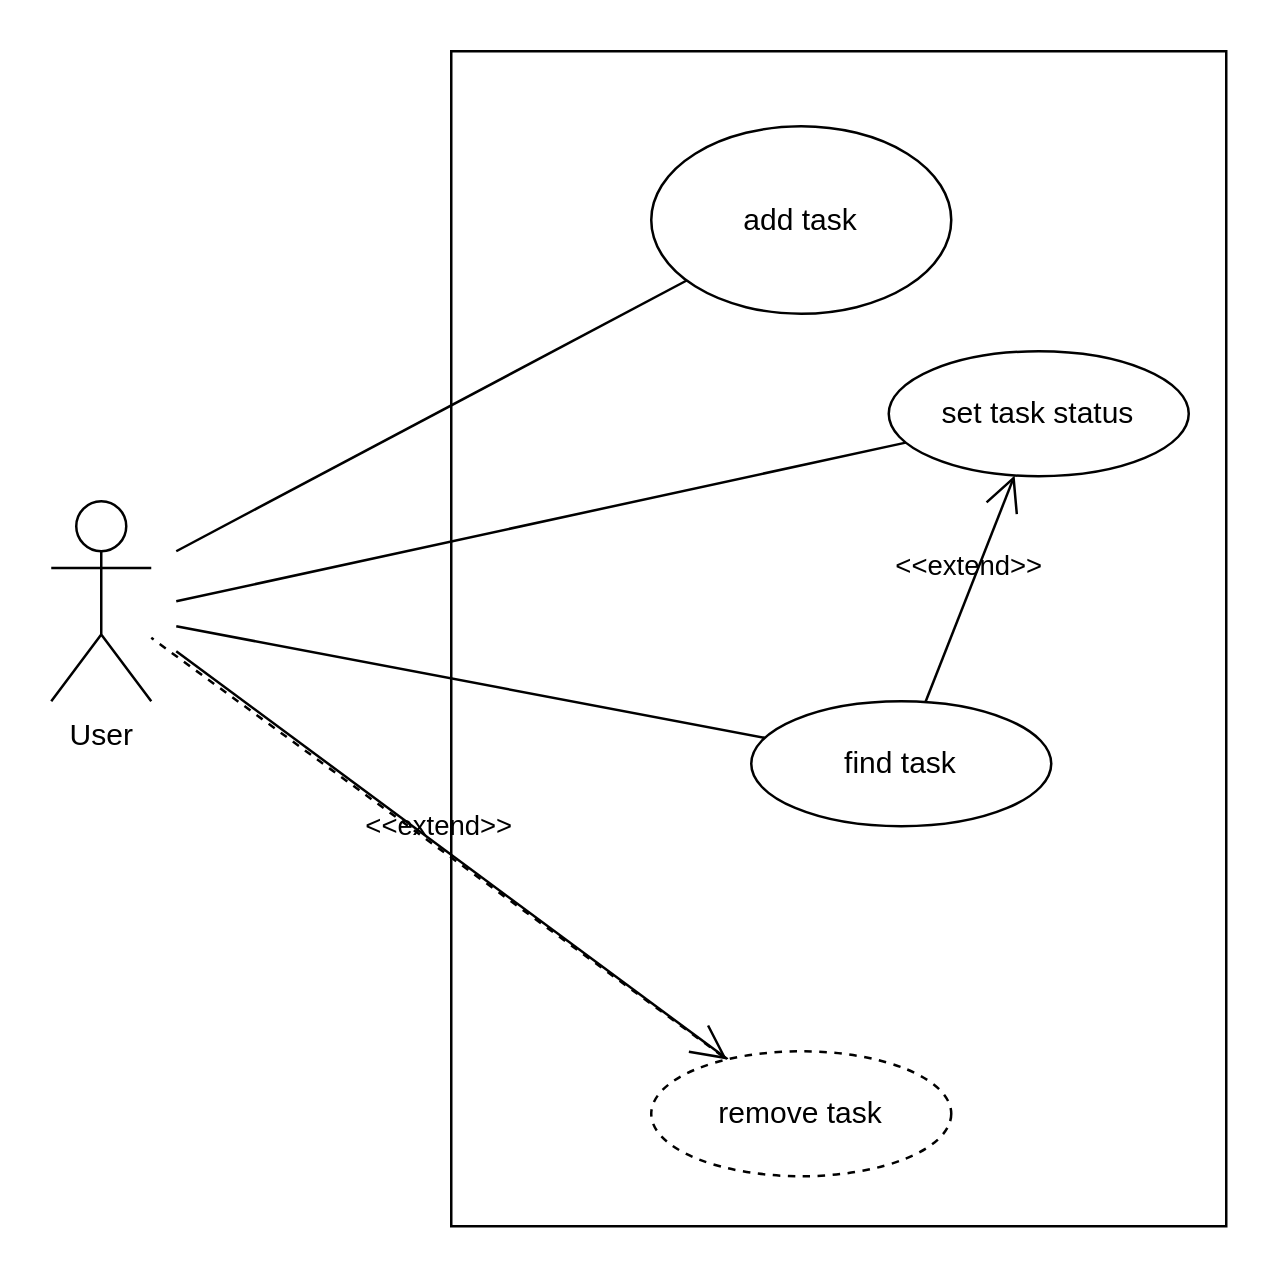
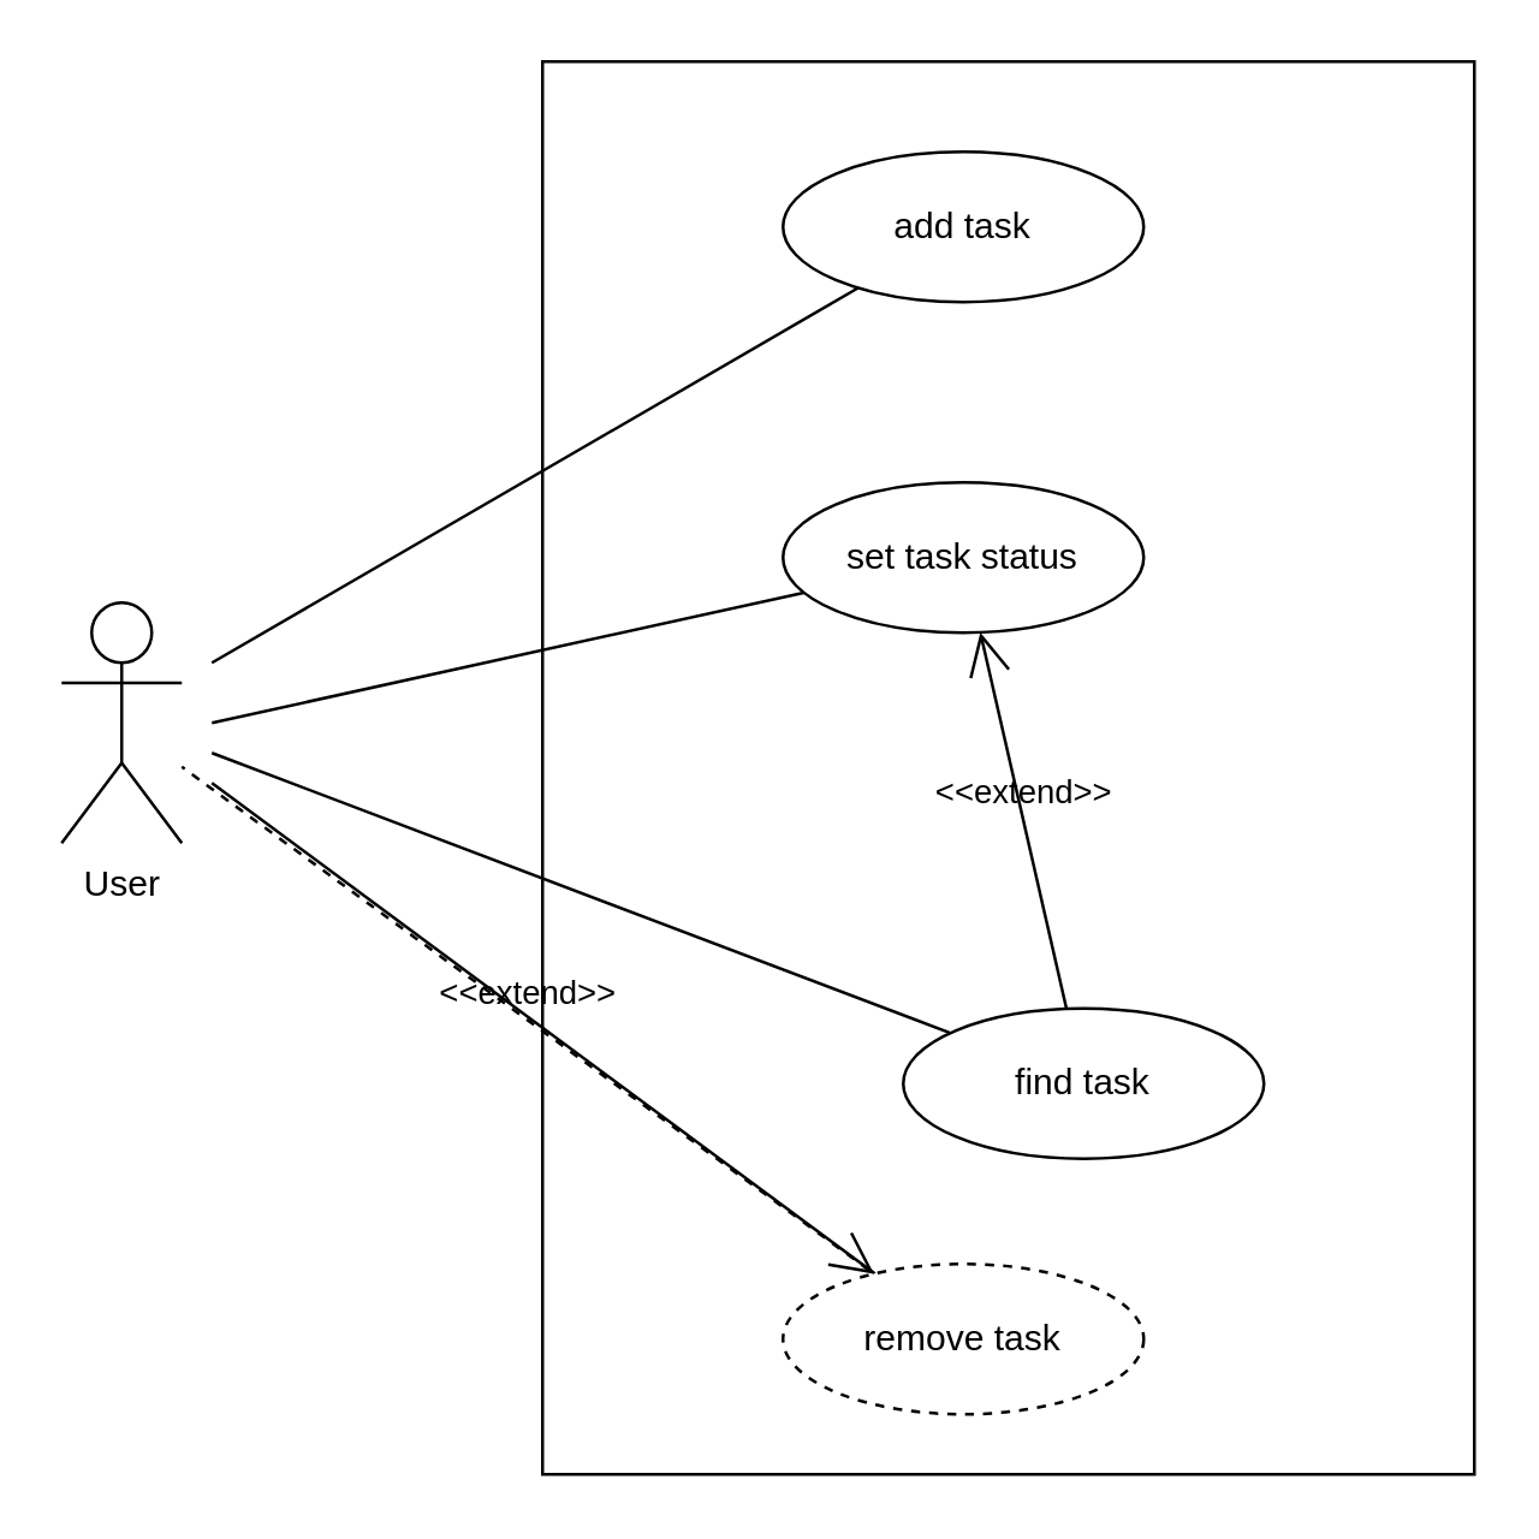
- <mxCell id="10" value="&lt;div&gt;add task&lt;/div&gt;" style="ellipse;whiteSpace=wrap;html=1;" parent="1" vertex="1"><mxGeometry x="260" y="50" width="120" height="75" as="geometry" /></mxCell>
+ <mxCell id="10" value="&lt;div&gt;add task&lt;/div&gt;" style="ellipse;whiteSpace=wrap;html=1;" parent="1" vertex="1"><mxGeometry x="260" y="50" width="120" height="50" as="geometry" /></mxCell>
- <mxCell id="8" value="set task status" style="ellipse;whiteSpace=wrap;html=1;" parent="1" vertex="1"><mxGeometry x="355" y="140" width="120" height="50" as="geometry" /></mxCell>
+ <mxCell id="8" value="set task status" style="ellipse;whiteSpace=wrap;html=1;" parent="1" vertex="1"><mxGeometry x="260" y="160" width="120" height="50" as="geometry" /></mxCell>
- <mxCell id="9" value="find task" style="ellipse;whiteSpace=wrap;html=1;" parent="1" vertex="1"><mxGeometry x="300" y="280" width="120" height="50" as="geometry" /></mxCell>
+ <mxCell id="9" value="find task" style="ellipse;whiteSpace=wrap;html=1;" parent="1" vertex="1"><mxGeometry x="300" y="335" width="120" height="50" as="geometry" /></mxCell>
